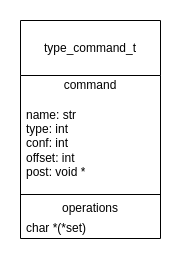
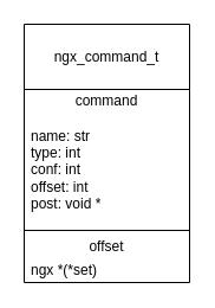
- <mxCell id="2" value="&lt;div&gt;&lt;br&gt;&lt;/div&gt;type_command_t" style="swimlane;fontStyle=0;align=center;verticalAlign=top;childLayout=stackLayout;horizontal=1;startSize=55;horizontalStack=0;resizeParent=1;resizeParentMax=0;resizeLast=0;collapsible=0;marginBottom=0;html=1;whiteSpace=wrap;" vertex="1" parent="1"><mxGeometry x="20" y="20" width="140" height="218" as="geometry" /></mxCell>
+ <mxCell id="2" value="&lt;div&gt;&lt;br&gt;&lt;/div&gt;ngx_command_t" style="swimlane;fontStyle=0;align=center;verticalAlign=top;childLayout=stackLayout;horizontal=1;startSize=55;horizontalStack=0;resizeParent=1;resizeParentMax=0;resizeLast=0;collapsible=0;marginBottom=0;html=1;whiteSpace=wrap;" vertex="1" parent="1"><mxGeometry x="20" y="20" width="140" height="218" as="geometry" /></mxCell>
- <mxCell id="6" value="operations" style="text;html=1;strokeColor=none;fillColor=none;align=center;verticalAlign=middle;spacingLeft=4;spacingRight=4;overflow=hidden;rotatable=0;points=[[0,0.5],[1,0.5]];portConstraint=eastwest;whiteSpace=wrap;" vertex="1" parent="2"><mxGeometry y="178" width="140" height="20" as="geometry" /></mxCell>
+ <mxCell id="6" value="offset" style="text;html=1;strokeColor=none;fillColor=none;align=center;verticalAlign=middle;spacingLeft=4;spacingRight=4;overflow=hidden;rotatable=0;points=[[0,0.5],[1,0.5]];portConstraint=eastwest;whiteSpace=wrap;" vertex="1" parent="2"><mxGeometry y="178" width="140" height="20" as="geometry" /></mxCell>
- <mxCell id="7" value="char *(*set)" style="text;html=1;strokeColor=none;fillColor=none;align=left;verticalAlign=middle;spacingLeft=4;spacingRight=4;overflow=hidden;rotatable=0;points=[[0,0.5],[1,0.5]];portConstraint=eastwest;whiteSpace=wrap;" vertex="1" parent="2"><mxGeometry y="198" width="140" height="20" as="geometry" /></mxCell>
+ <mxCell id="7" value="ngx *(*set)" style="text;html=1;strokeColor=none;fillColor=none;align=left;verticalAlign=middle;spacingLeft=4;spacingRight=4;overflow=hidden;rotatable=0;points=[[0,0.5],[1,0.5]];portConstraint=eastwest;whiteSpace=wrap;" vertex="1" parent="2"><mxGeometry y="198" width="140" height="20" as="geometry" /></mxCell>
